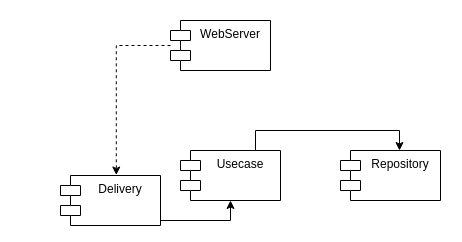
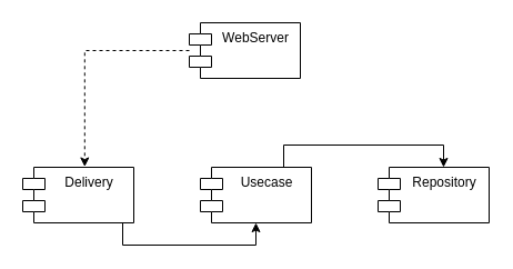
- <mxCell id="5" value="Delivery&lt;br&gt;" style="shape=module;align=left;spacingLeft=20;align=center;verticalAlign=top;whiteSpace=wrap;html=1;" parent="1" vertex="1"><mxGeometry x="60" y="175" width="100" height="50" as="geometry" /></mxCell>
+ <mxCell id="5" value="Delivery&lt;br&gt;" style="shape=module;align=left;spacingLeft=20;align=center;verticalAlign=top;whiteSpace=wrap;html=1;" parent="1" vertex="1"><mxGeometry x="20" y="150" width="100" height="50" as="geometry" /></mxCell>
